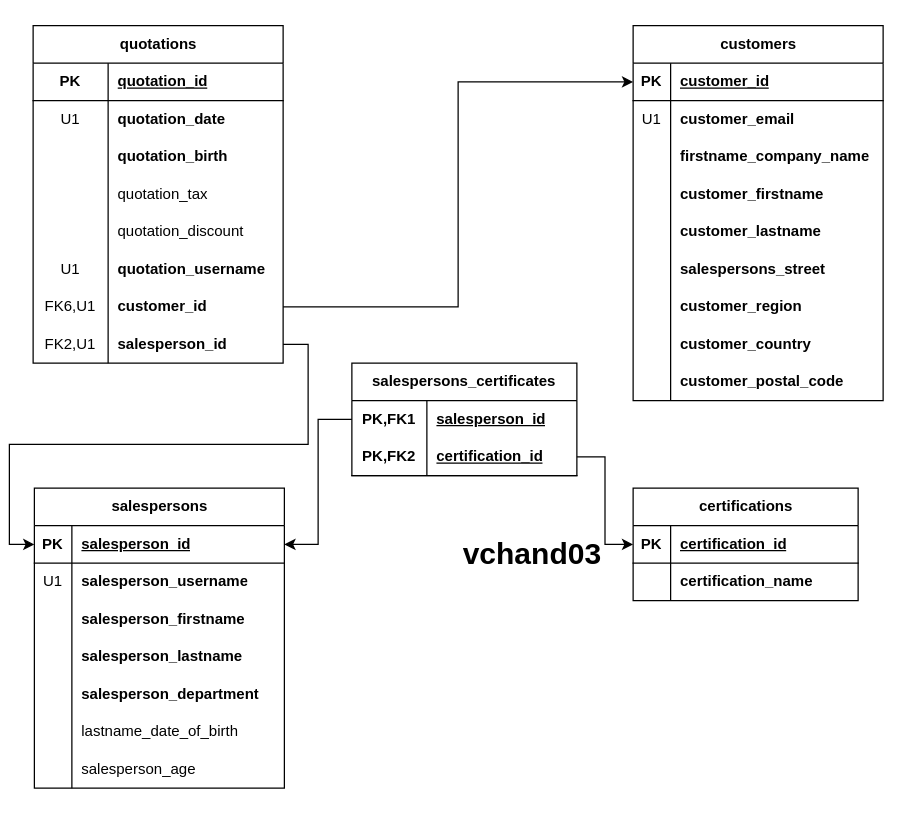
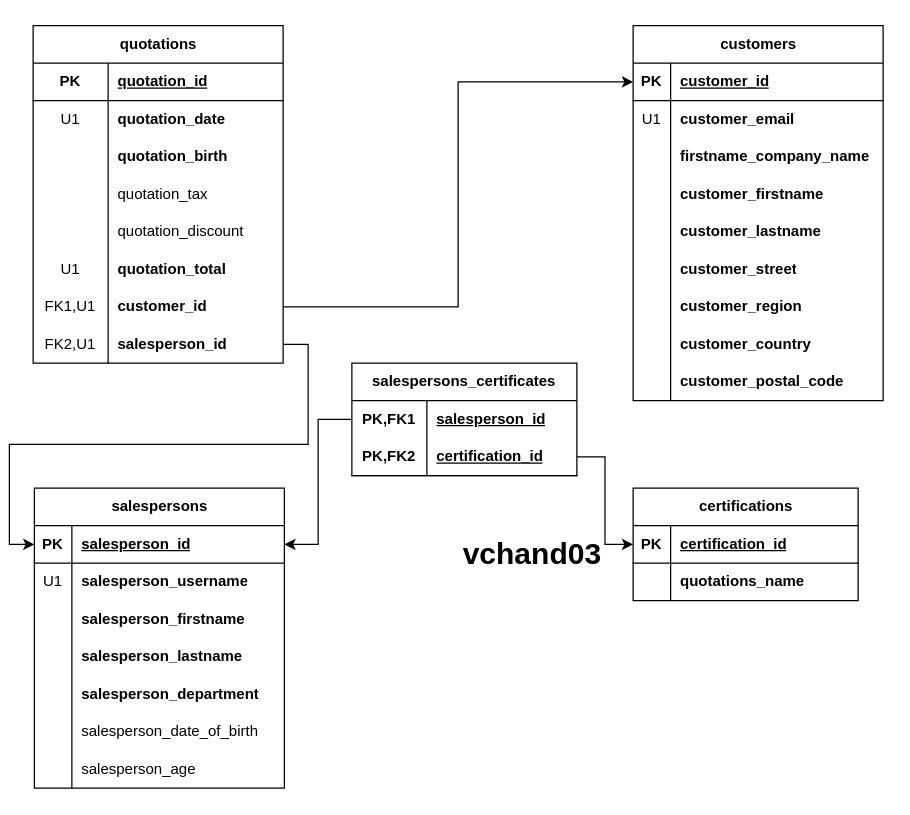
- <mxCell id="20" value="&lt;b&gt;quotation_username&lt;/b&gt;" style="shape=partialRectangle;connectable=0;fillColor=none;top=0;left=0;bottom=0;right=0;align=left;spacingLeft=6;overflow=hidden;whiteSpace=wrap;html=1;" vertex="1" parent="18"><mxGeometry x="60" width="140" height="30" as="geometry"><mxRectangle width="140" height="30" as="alternateBounds" /></mxGeometry></mxCell>
+ <mxCell id="20" value="&lt;b&gt;quotation_total&lt;/b&gt;" style="shape=partialRectangle;connectable=0;fillColor=none;top=0;left=0;bottom=0;right=0;align=left;spacingLeft=6;overflow=hidden;whiteSpace=wrap;html=1;" vertex="1" parent="18"><mxGeometry x="60" width="140" height="30" as="geometry"><mxRectangle width="140" height="30" as="alternateBounds" /></mxGeometry></mxCell>
- <mxCell id="45" value="&lt;b&gt;salespersons_street&lt;/b&gt;" style="shape=partialRectangle;connectable=0;fillColor=none;top=0;left=0;bottom=0;right=0;align=left;spacingLeft=6;overflow=hidden;whiteSpace=wrap;html=1;" vertex="1" parent="43"><mxGeometry x="30" width="170" height="30" as="geometry"><mxRectangle width="170" height="30" as="alternateBounds" /></mxGeometry></mxCell>
+ <mxCell id="45" value="&lt;b&gt;customer_street&lt;/b&gt;" style="shape=partialRectangle;connectable=0;fillColor=none;top=0;left=0;bottom=0;right=0;align=left;spacingLeft=6;overflow=hidden;whiteSpace=wrap;html=1;" vertex="1" parent="43"><mxGeometry x="30" width="170" height="30" as="geometry"><mxRectangle width="170" height="30" as="alternateBounds" /></mxGeometry></mxCell>
- <mxCell id="22" value="FK6,U1" style="shape=partialRectangle;connectable=0;fillColor=none;top=0;left=0;bottom=0;right=0;editable=1;overflow=hidden;whiteSpace=wrap;html=1;" vertex="1" parent="21"><mxGeometry width="60" height="30" as="geometry"><mxRectangle width="60" height="30" as="alternateBounds" /></mxGeometry></mxCell>
+ <mxCell id="22" value="FK1,U1" style="shape=partialRectangle;connectable=0;fillColor=none;top=0;left=0;bottom=0;right=0;editable=1;overflow=hidden;whiteSpace=wrap;html=1;" vertex="1" parent="21"><mxGeometry width="60" height="30" as="geometry"><mxRectangle width="60" height="30" as="alternateBounds" /></mxGeometry></mxCell>
- <mxCell id="83" value="&lt;span style=&quot;font-weight: 700;&quot;&gt;certification_name&lt;/span&gt;" style="shape=partialRectangle;connectable=0;fillColor=none;top=0;left=0;bottom=0;right=0;align=left;spacingLeft=6;overflow=hidden;whiteSpace=wrap;html=1;" vertex="1" parent="81"><mxGeometry x="30" width="150" height="30" as="geometry"><mxRectangle width="150" height="30" as="alternateBounds" /></mxGeometry></mxCell>
+ <mxCell id="83" value="&lt;span style=&quot;font-weight: 700;&quot;&gt;quotations_name&lt;/span&gt;" style="shape=partialRectangle;connectable=0;fillColor=none;top=0;left=0;bottom=0;right=0;align=left;spacingLeft=6;overflow=hidden;whiteSpace=wrap;html=1;" vertex="1" parent="81"><mxGeometry x="30" width="150" height="30" as="geometry"><mxRectangle width="150" height="30" as="alternateBounds" /></mxGeometry></mxCell>
- <mxCell id="73" value="lastname_date_of_birth" style="shape=partialRectangle;connectable=0;fillColor=none;top=0;left=0;bottom=0;right=0;align=left;spacingLeft=6;overflow=hidden;whiteSpace=wrap;html=1;" vertex="1" parent="71"><mxGeometry x="30" width="170" height="30" as="geometry"><mxRectangle width="170" height="30" as="alternateBounds" /></mxGeometry></mxCell>
+ <mxCell id="73" value="salesperson_date_of_birth" style="shape=partialRectangle;connectable=0;fillColor=none;top=0;left=0;bottom=0;right=0;align=left;spacingLeft=6;overflow=hidden;whiteSpace=wrap;html=1;" vertex="1" parent="71"><mxGeometry x="30" width="170" height="30" as="geometry"><mxRectangle width="170" height="30" as="alternateBounds" /></mxGeometry></mxCell>
